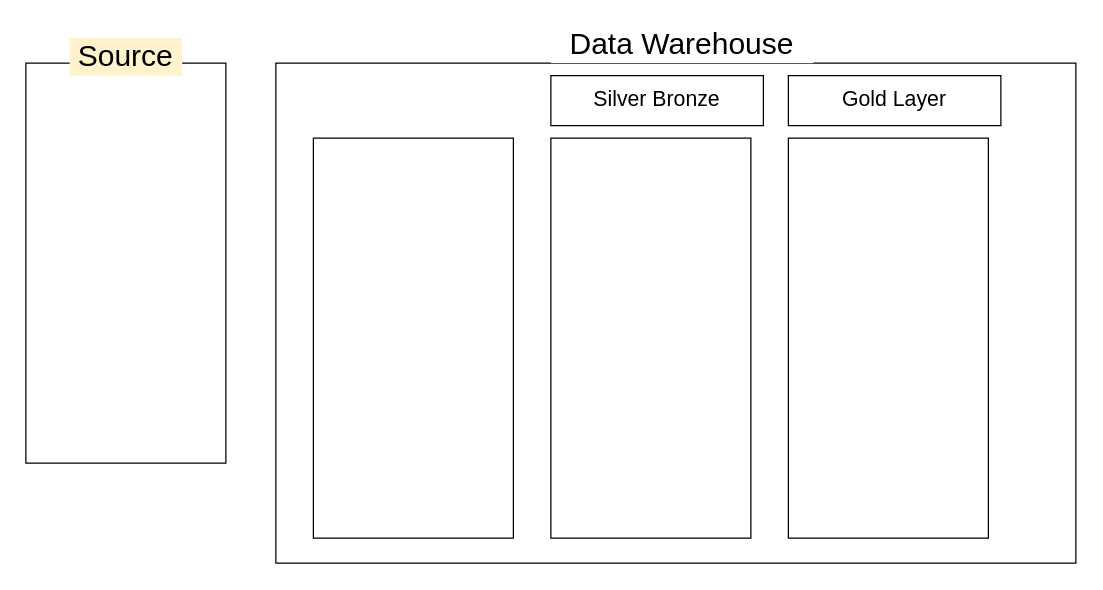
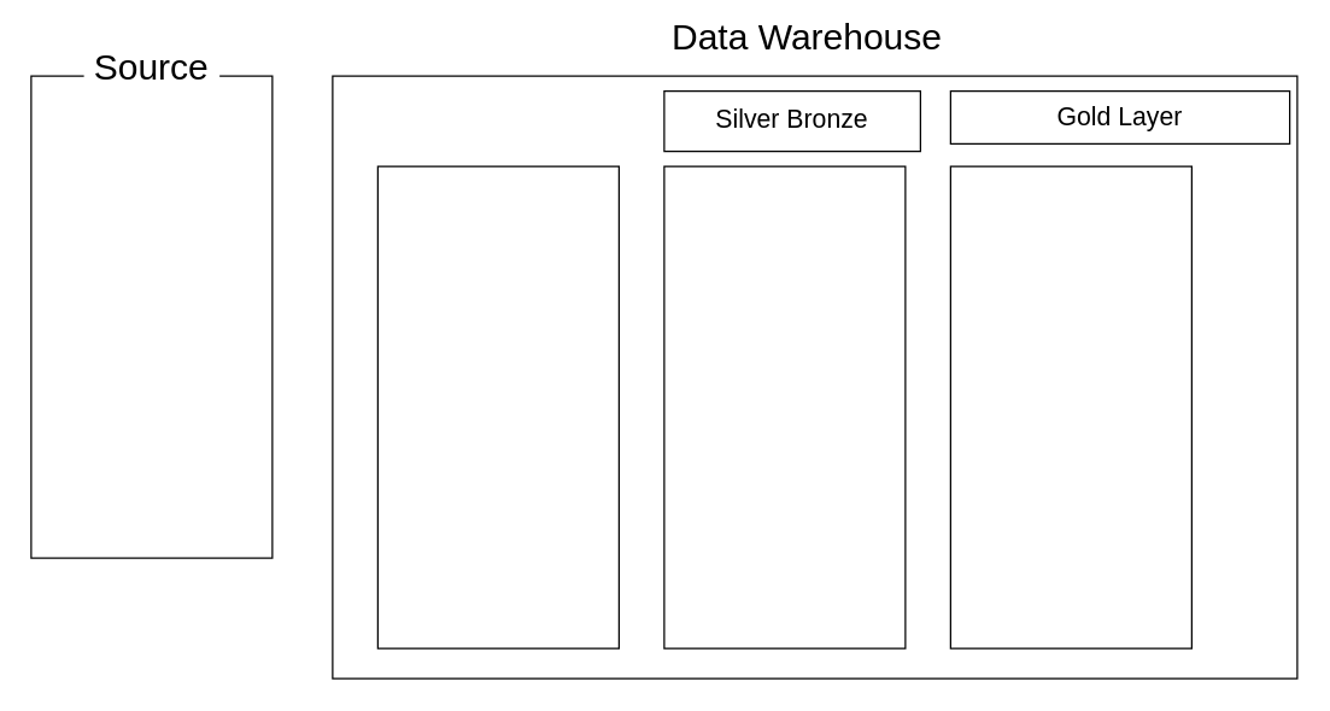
- <mxCell id="5" value="&lt;font style=&quot;font-size: 24px;&quot;&gt;Data Warehouse&lt;/font&gt;" style="rounded=0;whiteSpace=wrap;html=1;strokeColor=none;" parent="1" vertex="1"><mxGeometry x="440" y="20" width="210" height="30" as="geometry" /></mxCell>
+ <mxCell id="5" value="&lt;font style=&quot;font-size: 24px;&quot;&gt;Data Warehouse&lt;/font&gt;" style="rounded=0;whiteSpace=wrap;html=1;strokeColor=none;" parent="1" vertex="1"><mxGeometry x="430" y="10" width="210" height="30" as="geometry" /></mxCell>
- <mxCell id="3" value="&lt;font style=&quot;font-size: 24px;&quot;&gt;Source&lt;/font&gt;" style="rounded=0;whiteSpace=wrap;html=1;strokeColor=none;fillColor=#fff2cc;" parent="1" vertex="1"><mxGeometry x="55" y="30" width="90" height="30" as="geometry" /></mxCell>
+ <mxCell id="3" value="&lt;font style=&quot;font-size: 24px;&quot;&gt;Source&lt;/font&gt;" style="rounded=0;whiteSpace=wrap;html=1;strokeColor=none;" parent="1" vertex="1"><mxGeometry x="55" y="30" width="90" height="30" as="geometry" /></mxCell>
- <mxCell id="9" value="&lt;font style=&quot;font-size: 17px; background-color: light-dark(#ffffff, var(--ge-dark-color, #121212));&quot;&gt;Gold Layer&lt;/font&gt;" style="rounded=0;whiteSpace=wrap;html=1;fillColor=none;" parent="1" vertex="1"><mxGeometry x="630" y="60" width="170" height="40" as="geometry" /></mxCell>
+ <mxCell id="9" value="&lt;font style=&quot;font-size: 17px; background-color: light-dark(#ffffff, var(--ge-dark-color, #121212));&quot;&gt;Gold Layer&lt;/font&gt;" style="rounded=0;whiteSpace=wrap;html=1;fillColor=none;" parent="1" vertex="1"><mxGeometry x="630" y="60" width="225" height="35" as="geometry" /></mxCell>
